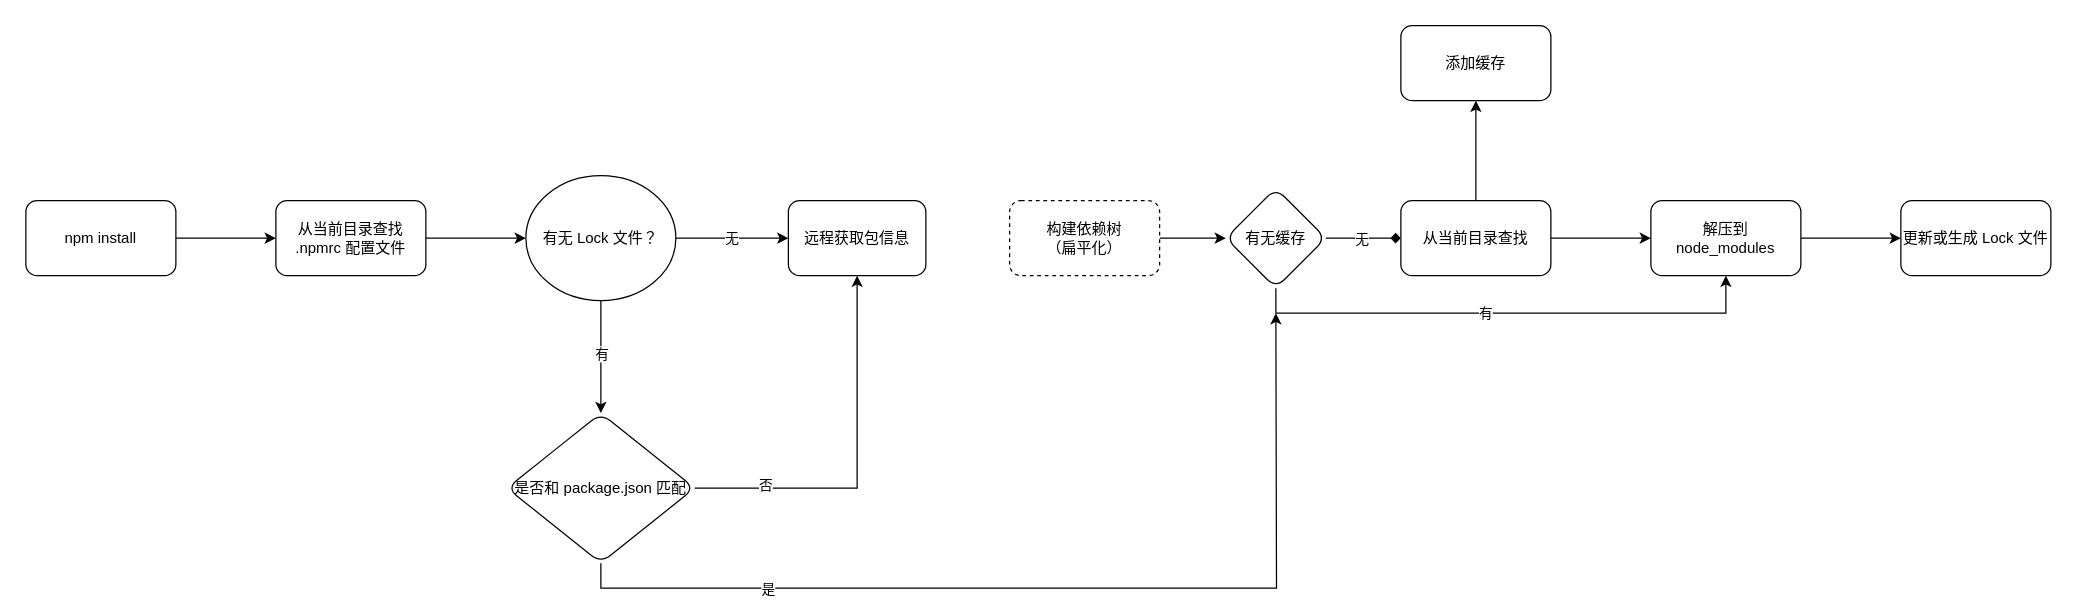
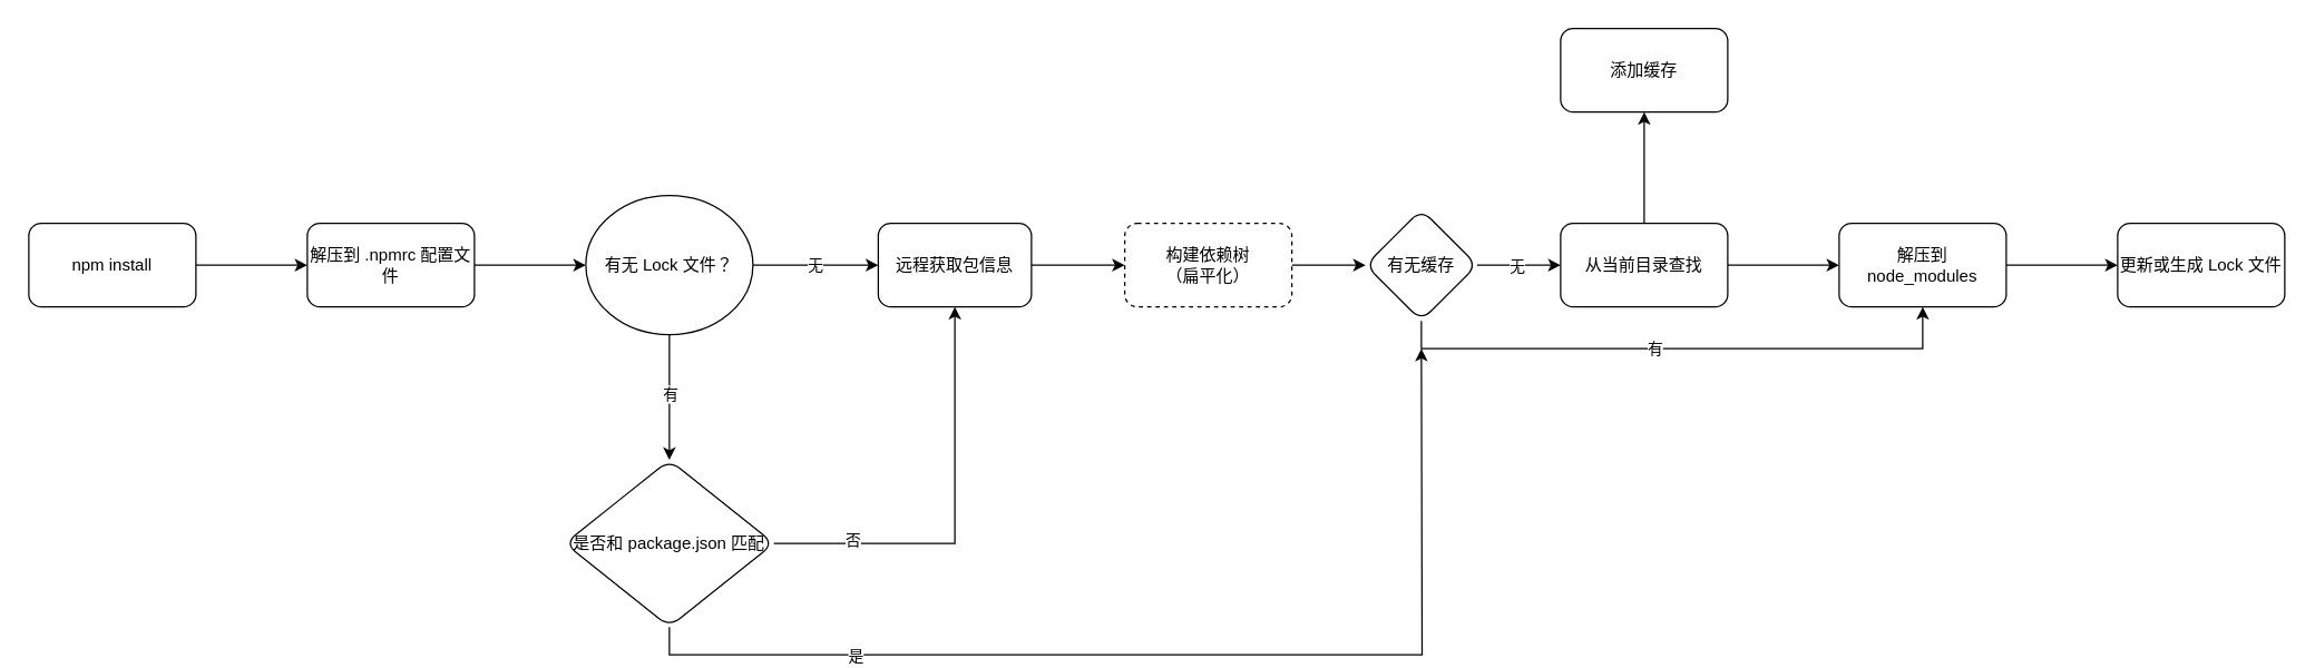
- <mxCell id="5" value="从当前目录查找 .npmrc 配置文件" style="whiteSpace=wrap;html=1;rounded=1;" vertex="1" parent="1"><mxGeometry x="220" y="160" width="120" height="60" as="geometry" /></mxCell>
+ <mxCell id="5" value="解压到 .npmrc 配置文件" style="whiteSpace=wrap;html=1;rounded=1;" vertex="1" parent="1"><mxGeometry x="220" y="160" width="120" height="60" as="geometry" /></mxCell>
+ <mxCell id="20" style="edgeStyle=orthogonalEdgeStyle;rounded=0;orthogonalLoop=1;jettySize=auto;html=1;exitX=1;exitY=0.5;exitDx=0;exitDy=0;entryX=0;entryY=0.5;entryDx=0;entryDy=0;" edge="1" parent="1" source="21" target="11"><mxGeometry relative="1" as="geometry" /></mxCell>
- <mxCell id="12" value="" style="edgeStyle=orthogonalEdgeStyle;rounded=0;orthogonalLoop=1;jettySize=auto;html=1;endArrow=diamond;" edge="1" parent="1" source="16" target="19"><mxGeometry relative="1" as="geometry" /></mxCell>
+ <mxCell id="12" value="" style="edgeStyle=orthogonalEdgeStyle;rounded=0;orthogonalLoop=1;jettySize=auto;html=1;" edge="1" parent="1" source="16" target="19"><mxGeometry relative="1" as="geometry" /></mxCell>
